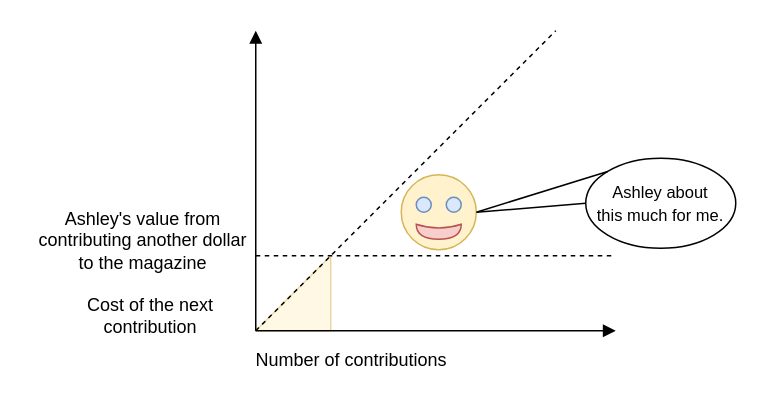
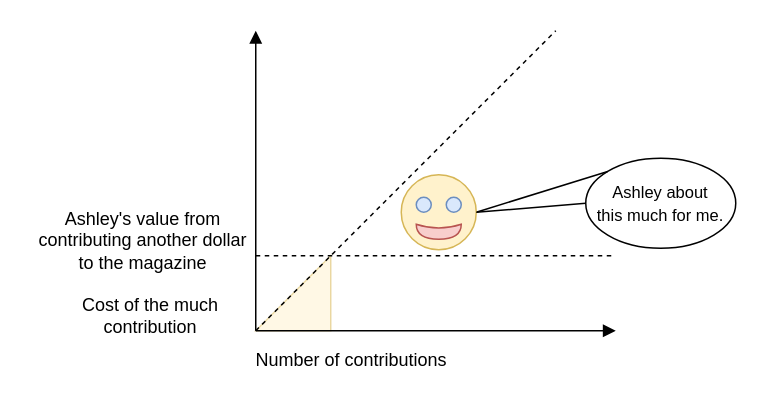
- <mxCell id="8" value="Cost of the next contribution" style="text;html=1;strokeColor=none;fillColor=none;align=center;verticalAlign=middle;whiteSpace=wrap;rounded=0;" vertex="1" parent="1"><mxGeometry x="30" y="200" width="140" height="20" as="geometry" /></mxCell>
+ <mxCell id="8" value="Cost of the much contribution" style="text;html=1;strokeColor=none;fillColor=none;align=center;verticalAlign=middle;whiteSpace=wrap;rounded=0;" vertex="1" parent="1"><mxGeometry x="30" y="200" width="140" height="20" as="geometry" /></mxCell>
